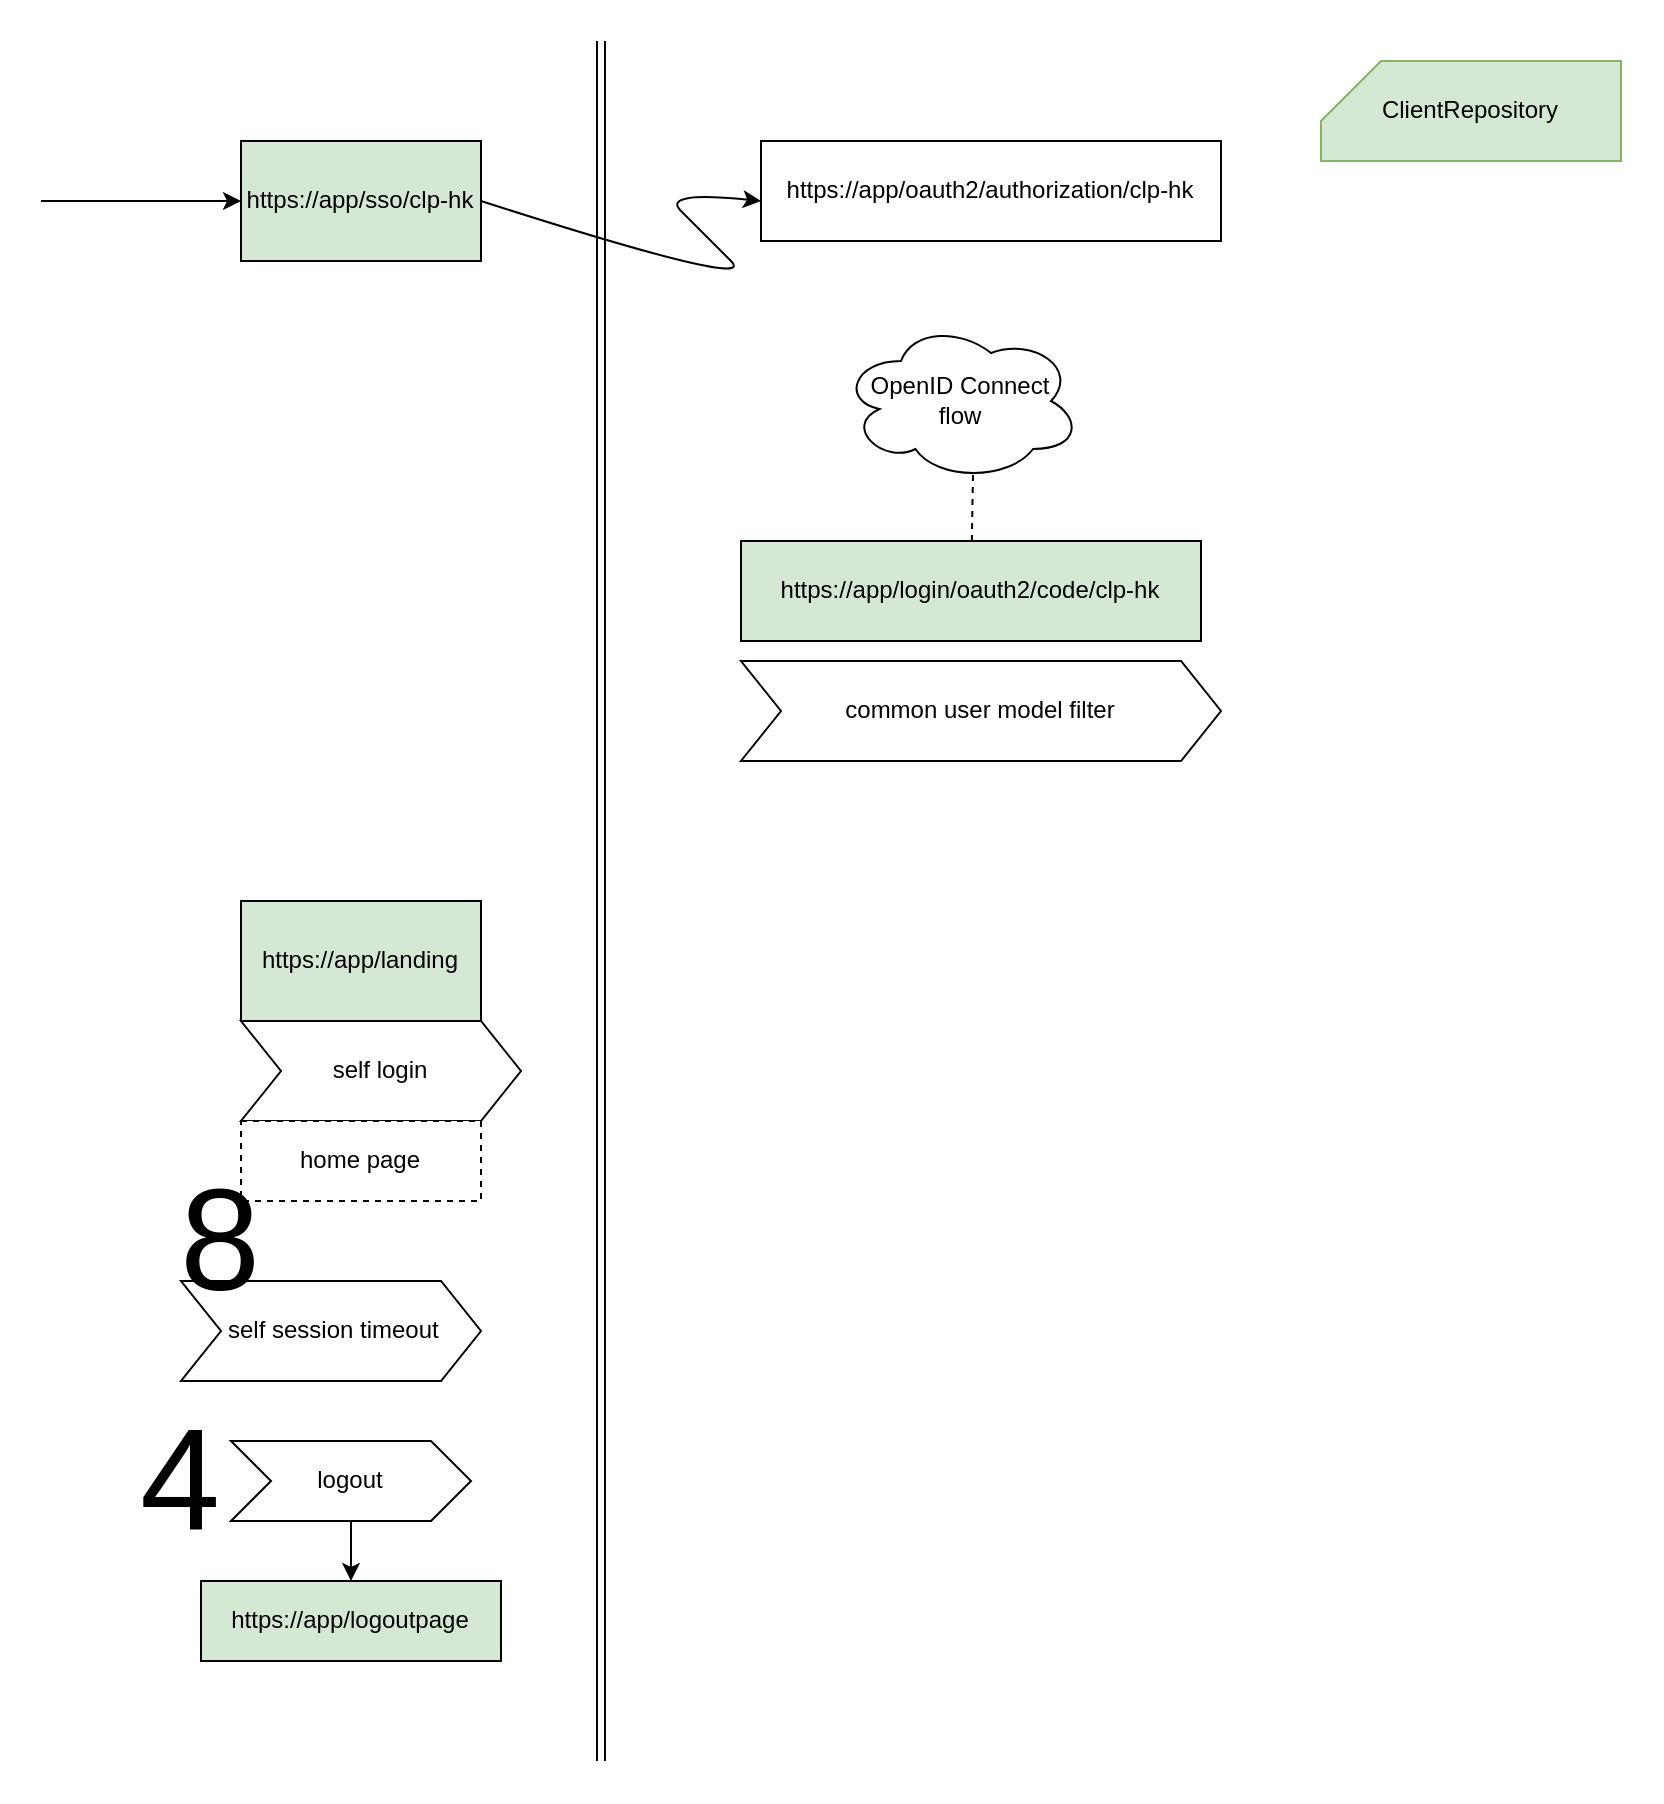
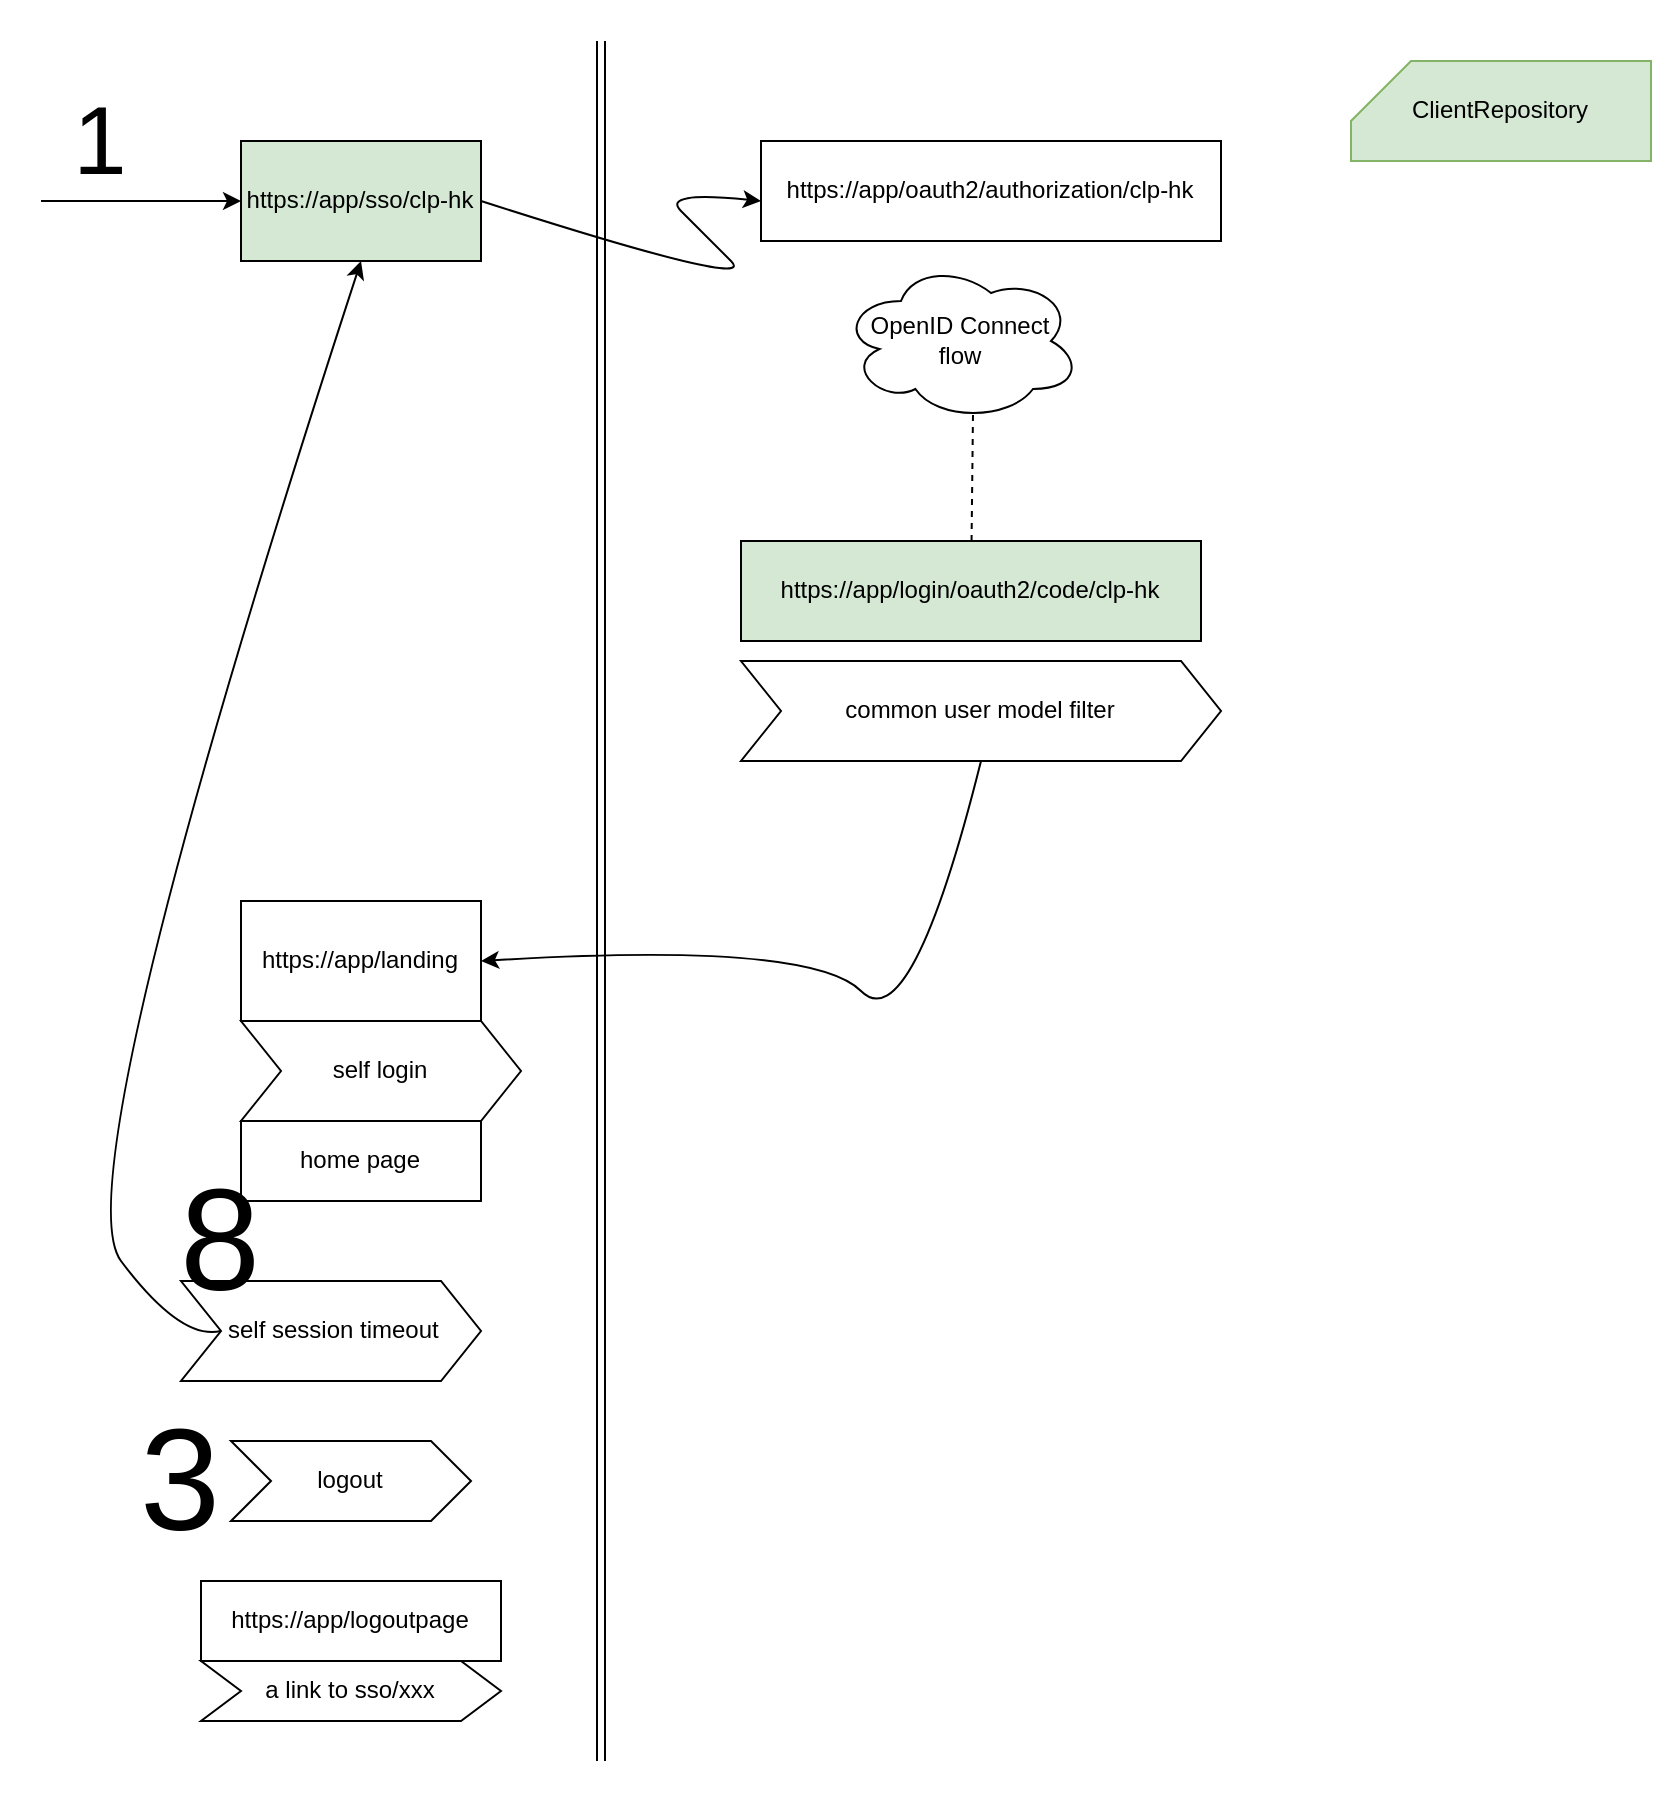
- <mxCell id="24" value="ClientRepository" style="shape=card;whiteSpace=wrap;html=1;align=center;fillColor=#d5e8d4;strokeColor=#82b366;" vertex="1" parent="1"><mxGeometry x="660" y="30" width="150" height="50" as="geometry" /></mxCell>
+ <mxCell id="24" value="ClientRepository" style="shape=card;whiteSpace=wrap;html=1;align=center;fillColor=#d5e8d4;strokeColor=#82b366;" vertex="1" parent="1"><mxGeometry x="675" y="30" width="150" height="50" as="geometry" /></mxCell>
+ <mxCell id="21" value="&lt;font style=&quot;font-size: 48px&quot;&gt;1&lt;/font&gt;" style="text;html=1;strokeColor=none;fillColor=none;align=center;verticalAlign=middle;whiteSpace=wrap;rounded=0;" vertex="1" parent="1"><mxGeometry x="30" y="60" width="40" height="20" as="geometry" /></mxCell>
- <mxCell id="6" value="OpenID Connect&lt;br&gt;flow" style="ellipse;shape=cloud;whiteSpace=wrap;html=1;" vertex="1" parent="1"><mxGeometry x="420" y="160" width="120" height="80" as="geometry" /></mxCell>
+ <mxCell id="6" value="OpenID Connect&lt;br&gt;flow" style="ellipse;shape=cloud;whiteSpace=wrap;html=1;" vertex="1" parent="1"><mxGeometry x="420" y="130" width="120" height="80" as="geometry" /></mxCell>
+ <mxCell id="16" value="" style="curved=1;endArrow=classic;html=1;exitX=0;exitY=0.5;exitDx=0;exitDy=0;entryX=0.5;entryY=1;entryDx=0;entryDy=0;" edge="1" parent="1" source="15" target="2"><mxGeometry width="50" height="50" relative="1" as="geometry"><mxPoint x="10" y="860" as="sourcePoint" /><mxPoint x="60" y="810" as="targetPoint" /><Array as="points"><mxPoint x="90" y="670" /><mxPoint x="30" y="590" /></Array></mxGeometry></mxCell>
- <mxCell id="10" value="https://app/landing" style="rounded=0;whiteSpace=wrap;html=1;fillColor=#d5e8d4;" vertex="1" parent="1"><mxGeometry x="120" y="450" width="120" height="60" as="geometry" /></mxCell>
+ <mxCell id="10" value="https://app/landing" style="rounded=0;whiteSpace=wrap;html=1;" vertex="1" parent="1"><mxGeometry x="120" y="450" width="120" height="60" as="geometry" /></mxCell>
+ <mxCell id="11" value="" style="curved=1;endArrow=classic;html=1;entryX=1;entryY=0.5;entryDx=0;entryDy=0;exitX=0.5;exitY=1;exitDx=0;exitDy=0;" edge="1" parent="1" source="9" target="10"><mxGeometry width="50" height="50" relative="1" as="geometry"><mxPoint x="405" y="520" as="sourcePoint" /><mxPoint x="455" y="470" as="targetPoint" /><Array as="points"><mxPoint x="455" y="520" /><mxPoint x="405" y="470" /></Array></mxGeometry></mxCell>
- <mxCell id="14" value="home page" style="rounded=0;whiteSpace=wrap;html=1;dashed=1;" vertex="1" parent="1"><mxGeometry x="120" y="560" width="120" height="40" as="geometry" /></mxCell>
+ <mxCell id="14" value="home page" style="rounded=0;whiteSpace=wrap;html=1;" vertex="1" parent="1"><mxGeometry x="120" y="560" width="120" height="40" as="geometry" /></mxCell>
- <mxCell id="23" value="&lt;font style=&quot;font-size: 72px&quot;&gt;4&lt;/font&gt;" style="text;html=1;strokeColor=none;fillColor=none;align=center;verticalAlign=middle;whiteSpace=wrap;rounded=0;" vertex="1" parent="1"><mxGeometry x="70" y="730" width="40" height="20" as="geometry" /></mxCell>
+ <mxCell id="23" value="&lt;font style=&quot;font-size: 72px&quot;&gt;3&lt;/font&gt;" style="text;html=1;strokeColor=none;fillColor=none;align=center;verticalAlign=middle;whiteSpace=wrap;rounded=0;" vertex="1" parent="1"><mxGeometry x="70" y="730" width="40" height="20" as="geometry" /></mxCell>
- <mxCell id="19" value="" style="endArrow=classic;html=1;entryX=0.5;entryY=0;entryDx=0;entryDy=0;" edge="1" parent="1" source="17" target="18"><mxGeometry width="50" height="50" relative="1" as="geometry"><mxPoint x="10" y="900" as="sourcePoint" /><mxPoint x="60" y="850" as="targetPoint" /></mxGeometry></mxCell>
- <mxCell id="18" value="https://app/logoutpage" style="rounded=0;whiteSpace=wrap;html=1;fillColor=#d5e8d4;" vertex="1" parent="1"><mxGeometry x="100" y="790" width="150" height="40" as="geometry" /></mxCell>
+ <mxCell id="18" value="https://app/logoutpage" style="rounded=0;whiteSpace=wrap;html=1;" vertex="1" parent="1"><mxGeometry x="100" y="790" width="150" height="40" as="geometry" /></mxCell>
+ <mxCell id="20" value="a link to sso/xxx" style="shape=step;perimeter=stepPerimeter;whiteSpace=wrap;html=1;fixedSize=1;" vertex="1" parent="1"><mxGeometry x="100" y="830" width="150" height="30" as="geometry" /></mxCell>
